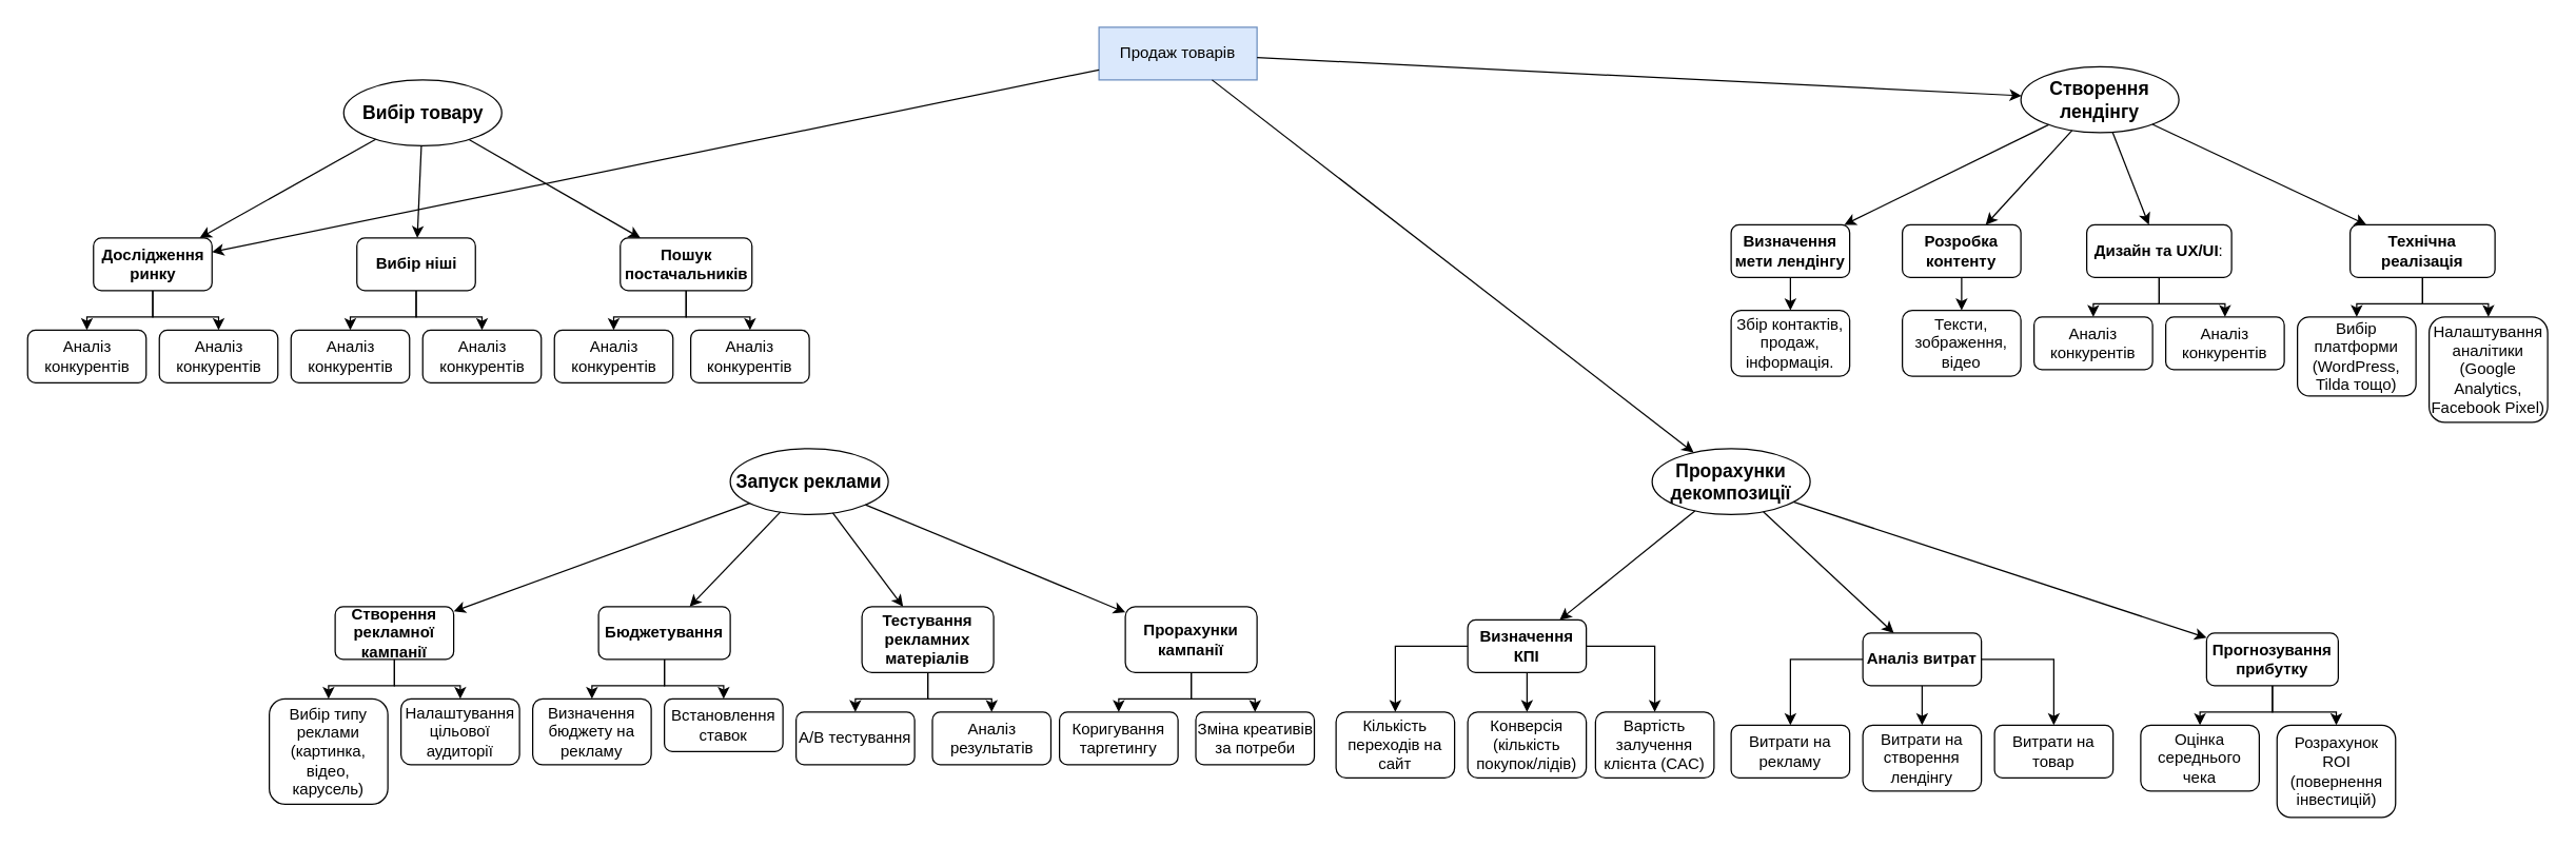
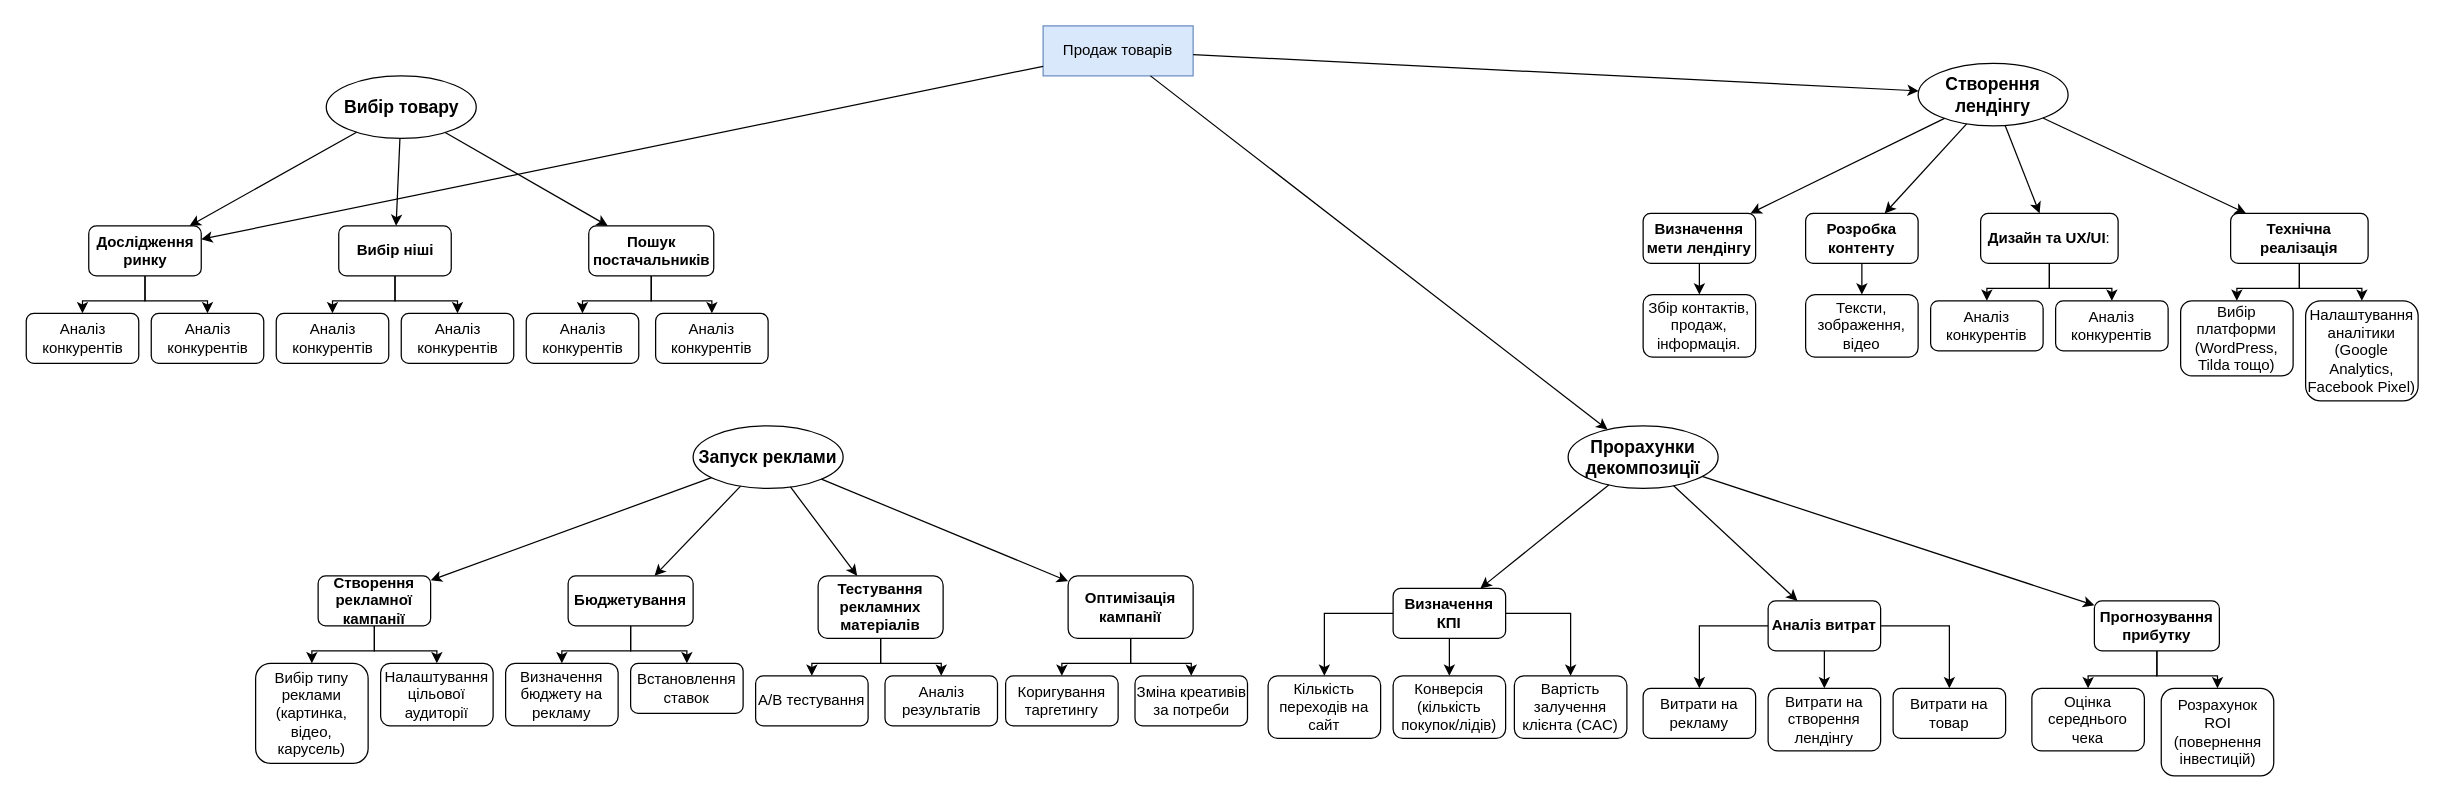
- <mxCell id="87" value="&lt;strong&gt;Прорахунки кампанії&lt;/strong&gt;" style="rounded=1;whiteSpace=wrap;html=1;" vertex="1" parent="1"><mxGeometry x="854" y="460" width="100" height="50" as="geometry" /></mxCell>
+ <mxCell id="87" value="&lt;strong&gt;Оптимізація кампанії&lt;/strong&gt;" style="rounded=1;whiteSpace=wrap;html=1;" vertex="1" parent="1"><mxGeometry x="854" y="460" width="100" height="50" as="geometry" /></mxCell>
